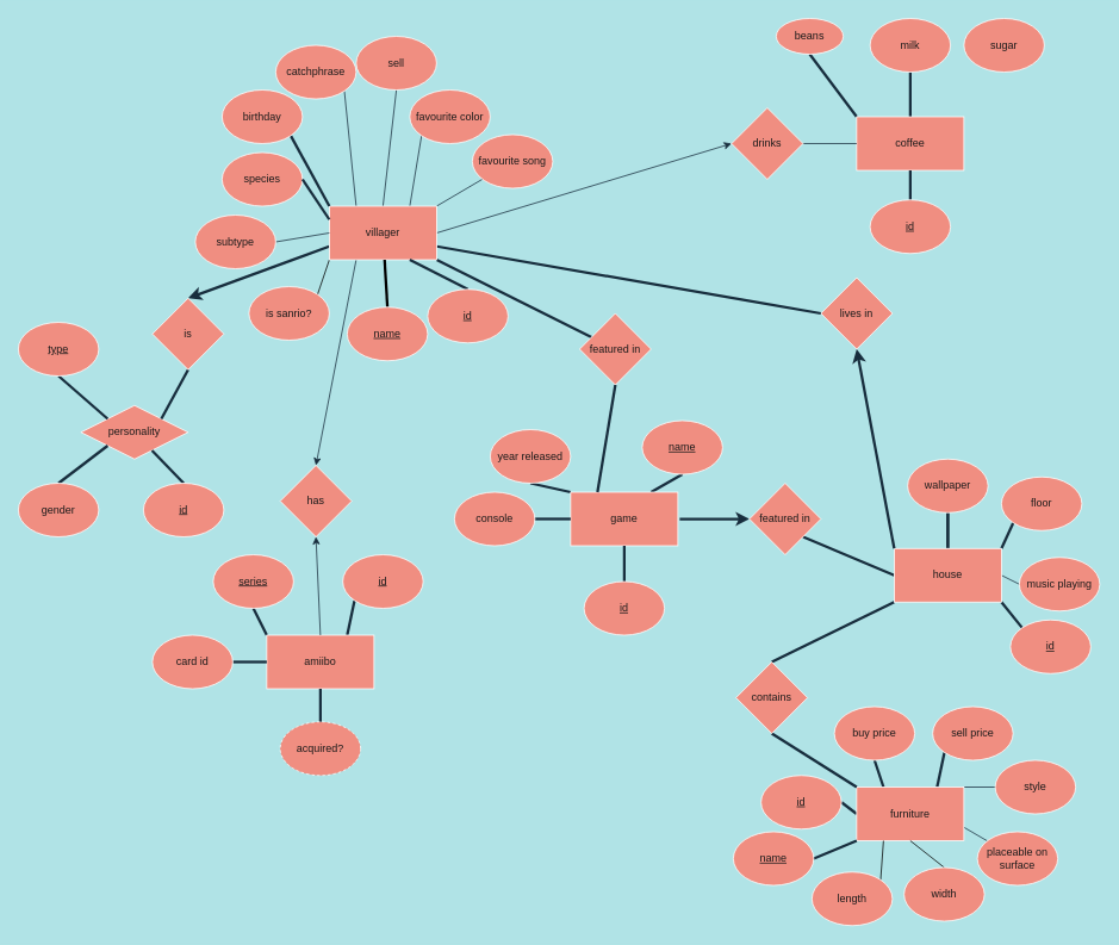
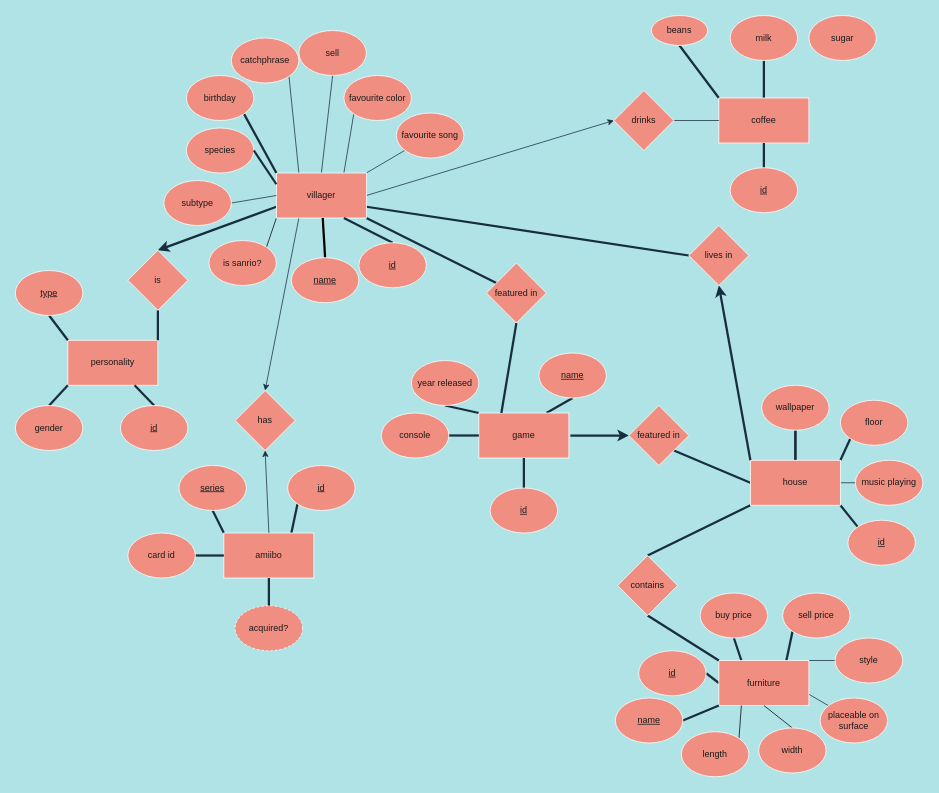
- <mxCell id="39" value="lives in" style="rhombus;whiteSpace=wrap;html=1;rounded=0;sketch=0;fontColor=#1A1A1A;strokeColor=#FFFFFF;fillColor=#F08E81;" parent="1" vertex="1"><mxGeometry x="918" y="310" width="80" height="80" as="geometry" /></mxCell>
+ <mxCell id="39" value="lives in" style="rhombus;whiteSpace=wrap;html=1;rounded=0;sketch=0;fontColor=#1A1A1A;strokeColor=#FFFFFF;fillColor=#F08E81;" parent="1" vertex="1"><mxGeometry x="918" y="300" width="80" height="80" as="geometry" /></mxCell>
- <mxCell id="85" value="personality" style="rhombus;whiteSpace=wrap;html=1;sketch=0;fontColor=#1A1A1A;strokeColor=#FFFFFF;fillColor=#F08E81;" parent="1" vertex="1"><mxGeometry x="90" y="453" width="120" height="60" as="geometry" /></mxCell>
+ <mxCell id="85" value="personality" style="rounded=0;whiteSpace=wrap;html=1;sketch=0;fontColor=#1A1A1A;strokeColor=#FFFFFF;fillColor=#F08E81;" parent="1" vertex="1"><mxGeometry x="90" y="453" width="120" height="60" as="geometry" /></mxCell>
- <mxCell id="64" value="music playing" style="ellipse;whiteSpace=wrap;html=1;rounded=0;sketch=0;fontColor=#1A1A1A;strokeColor=#FFFFFF;fillColor=#F08E81;" parent="1" vertex="1"><mxGeometry x="1140" y="623" width="90" height="60" as="geometry" /></mxCell>
+ <mxCell id="64" value="music playing" style="ellipse;whiteSpace=wrap;html=1;rounded=0;sketch=0;fontColor=#1A1A1A;strokeColor=#FFFFFF;fillColor=#F08E81;" parent="1" vertex="1"><mxGeometry x="1140" y="613" width="90" height="60" as="geometry" /></mxCell>
